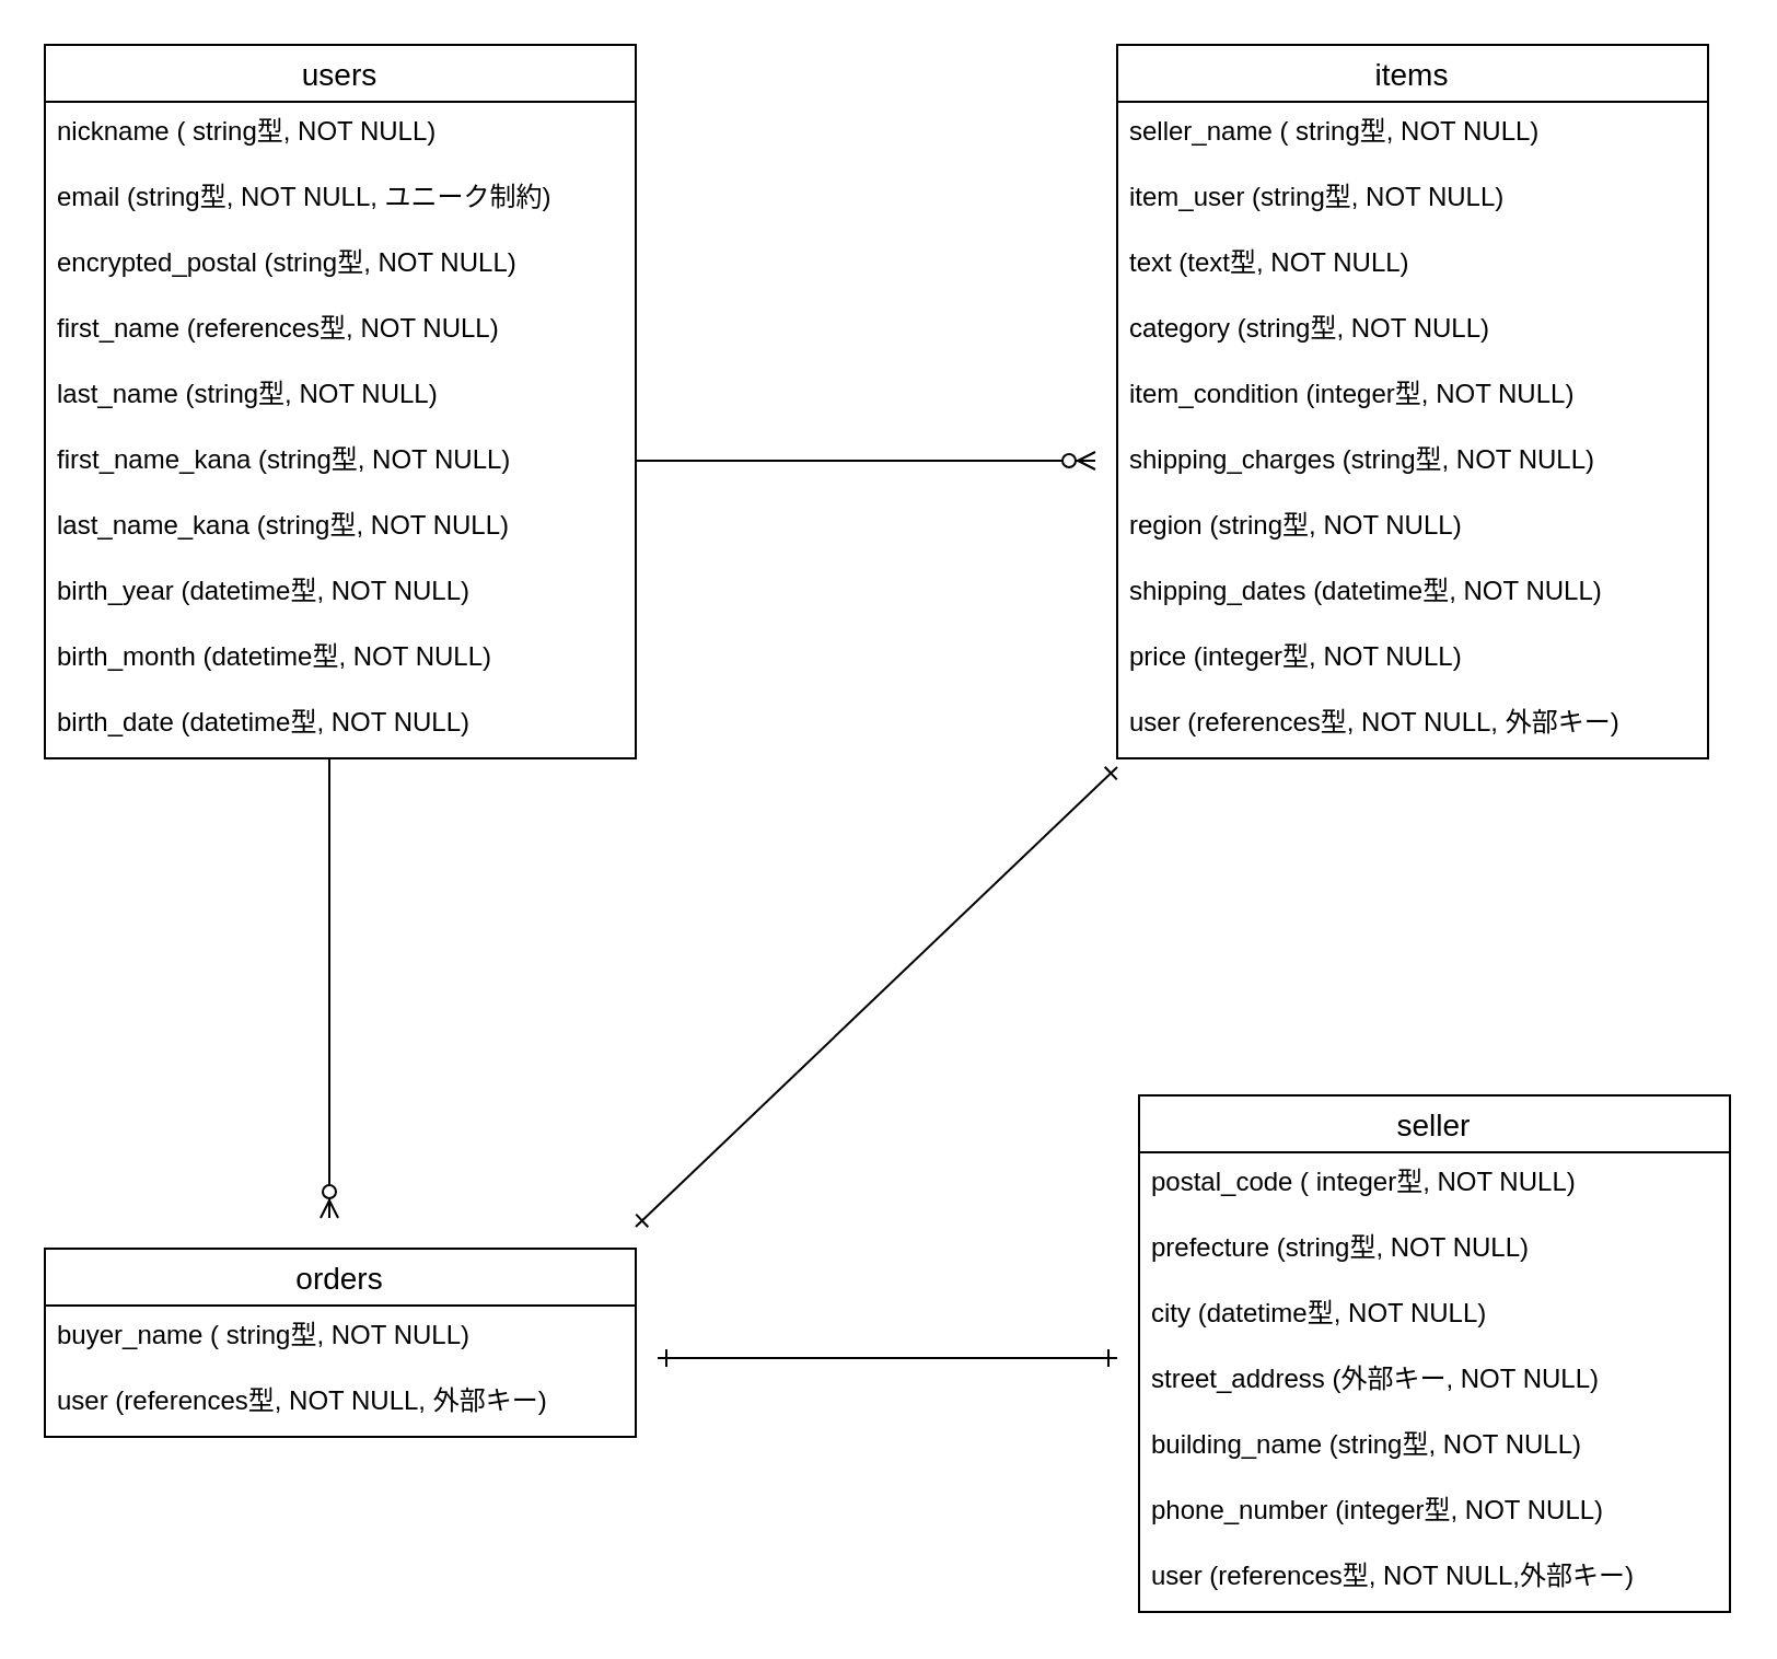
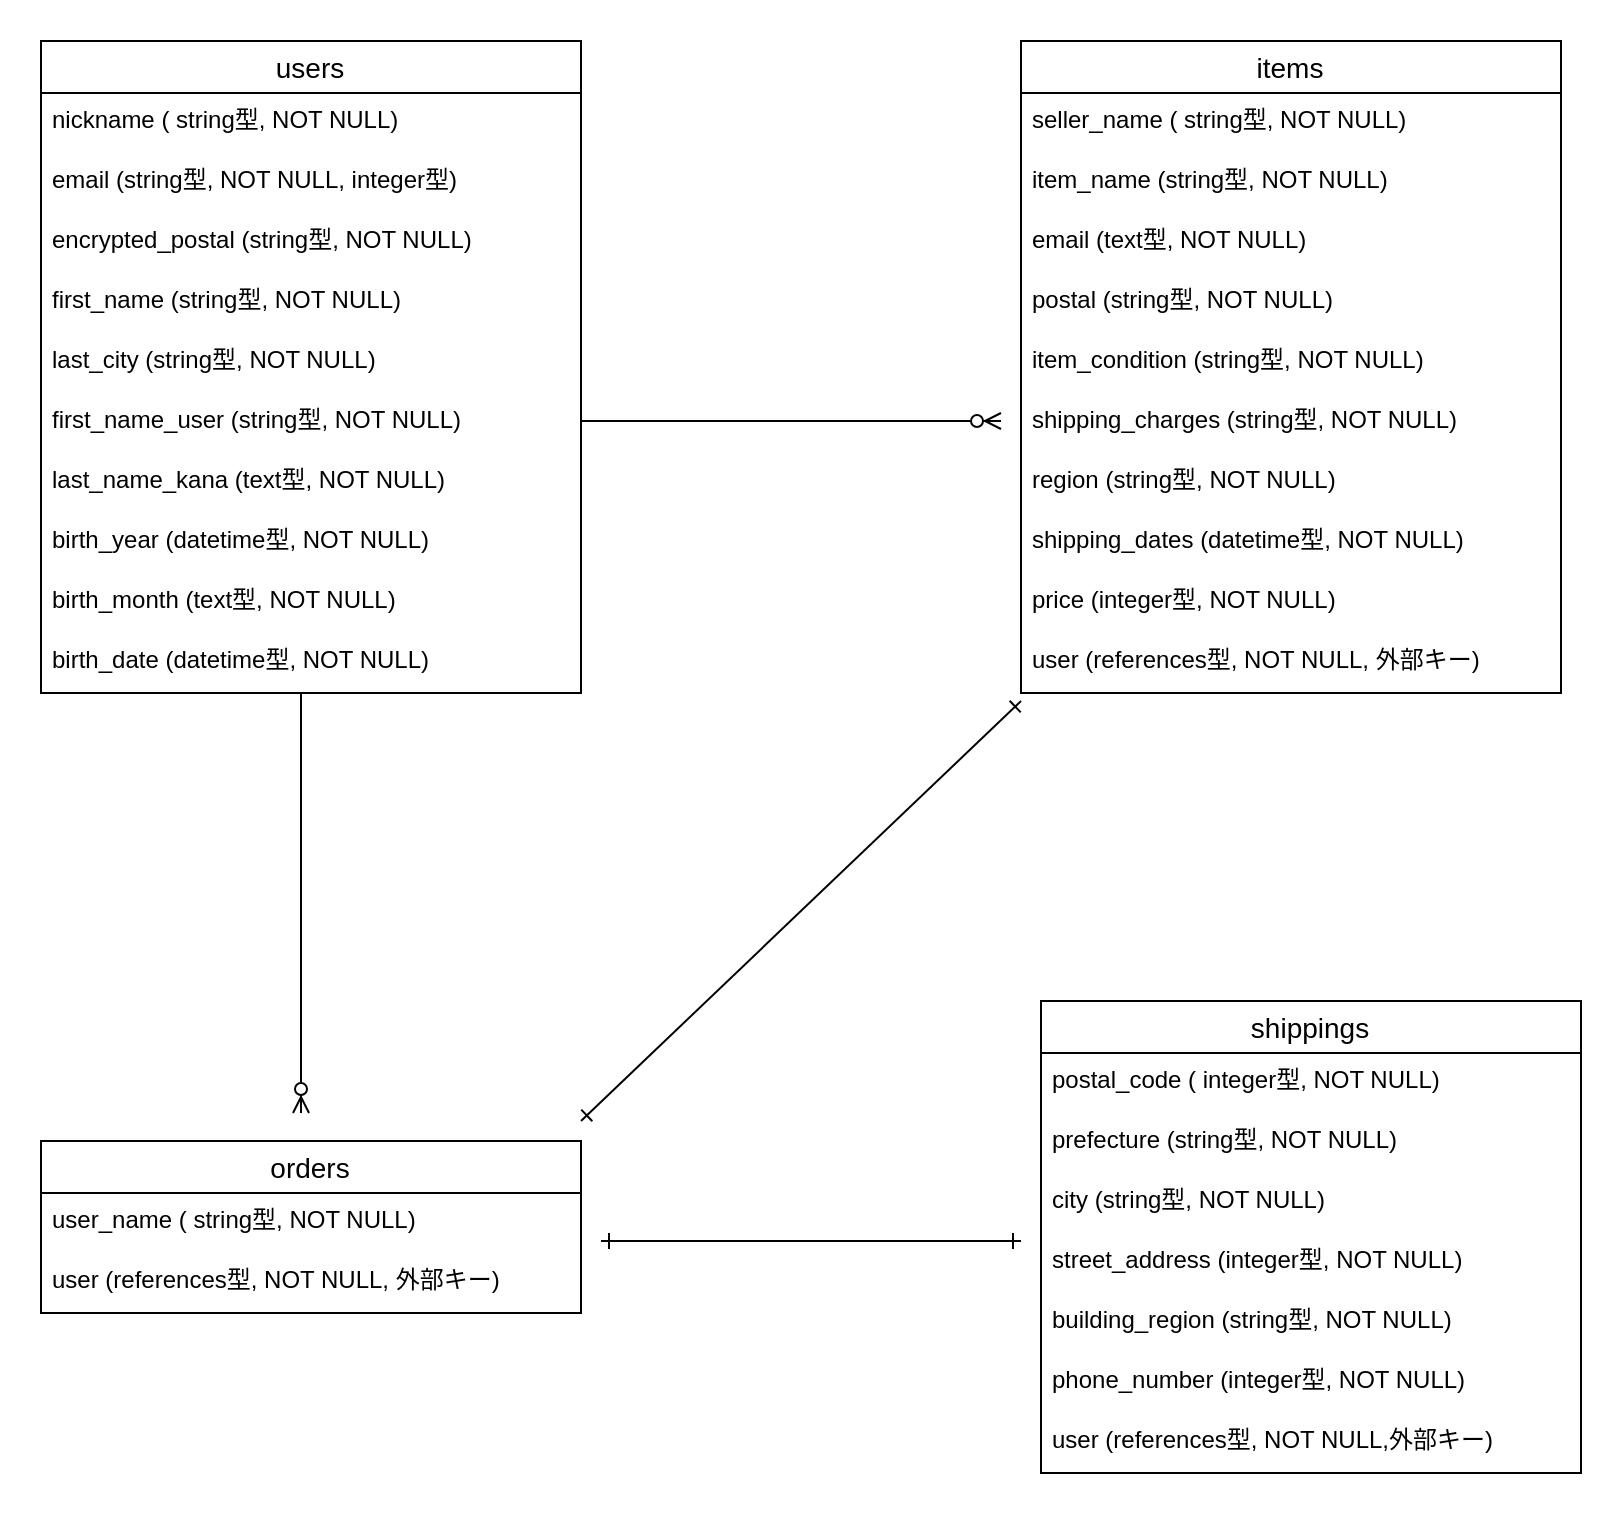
- <mxCell id="4" value="email (string型, NOT NULL, ユニーク制約)" style="text;strokeColor=none;fillColor=none;spacingLeft=4;spacingRight=4;overflow=hidden;rotatable=0;points=[[0,0.5],[1,0.5]];portConstraint=eastwest;fontSize=12;" vertex="1" parent="2"><mxGeometry y="56" width="270" height="30" as="geometry" /></mxCell>
+ <mxCell id="4" value="email (string型, NOT NULL, integer型)" style="text;strokeColor=none;fillColor=none;spacingLeft=4;spacingRight=4;overflow=hidden;rotatable=0;points=[[0,0.5],[1,0.5]];portConstraint=eastwest;fontSize=12;" vertex="1" parent="2"><mxGeometry y="56" width="270" height="30" as="geometry" /></mxCell>
- <mxCell id="15" value="item_user (string型, NOT NULL)" style="text;strokeColor=none;fillColor=none;spacingLeft=4;spacingRight=4;overflow=hidden;rotatable=0;points=[[0,0.5],[1,0.5]];portConstraint=eastwest;fontSize=12;" vertex="1" parent="13"><mxGeometry y="56" width="270" height="30" as="geometry" /></mxCell>
+ <mxCell id="15" value="item_name (string型, NOT NULL)" style="text;strokeColor=none;fillColor=none;spacingLeft=4;spacingRight=4;overflow=hidden;rotatable=0;points=[[0,0.5],[1,0.5]];portConstraint=eastwest;fontSize=12;" vertex="1" parent="13"><mxGeometry y="56" width="270" height="30" as="geometry" /></mxCell>
- <mxCell id="16" value="text (text型, NOT NULL)" style="text;strokeColor=none;fillColor=none;spacingLeft=4;spacingRight=4;overflow=hidden;rotatable=0;points=[[0,0.5],[1,0.5]];portConstraint=eastwest;fontSize=12;" vertex="1" parent="13"><mxGeometry y="86" width="270" height="30" as="geometry" /></mxCell>
+ <mxCell id="16" value="email (text型, NOT NULL)" style="text;strokeColor=none;fillColor=none;spacingLeft=4;spacingRight=4;overflow=hidden;rotatable=0;points=[[0,0.5],[1,0.5]];portConstraint=eastwest;fontSize=12;" vertex="1" parent="13"><mxGeometry y="86" width="270" height="30" as="geometry" /></mxCell>
- <mxCell id="6" value="first_name (references型, NOT NULL)" style="text;strokeColor=none;fillColor=none;spacingLeft=4;spacingRight=4;overflow=hidden;rotatable=0;points=[[0,0.5],[1,0.5]];portConstraint=eastwest;fontSize=12;" vertex="1" parent="2"><mxGeometry y="116" width="270" height="30" as="geometry" /></mxCell>
+ <mxCell id="6" value="first_name (string型, NOT NULL)" style="text;strokeColor=none;fillColor=none;spacingLeft=4;spacingRight=4;overflow=hidden;rotatable=0;points=[[0,0.5],[1,0.5]];portConstraint=eastwest;fontSize=12;" vertex="1" parent="2"><mxGeometry y="116" width="270" height="30" as="geometry" /></mxCell>
- <mxCell id="17" value="category (string型, NOT NULL)" style="text;strokeColor=none;fillColor=none;spacingLeft=4;spacingRight=4;overflow=hidden;rotatable=0;points=[[0,0.5],[1,0.5]];portConstraint=eastwest;fontSize=12;" vertex="1" parent="13"><mxGeometry y="116" width="270" height="30" as="geometry" /></mxCell>
+ <mxCell id="17" value="postal (string型, NOT NULL)" style="text;strokeColor=none;fillColor=none;spacingLeft=4;spacingRight=4;overflow=hidden;rotatable=0;points=[[0,0.5],[1,0.5]];portConstraint=eastwest;fontSize=12;" vertex="1" parent="13"><mxGeometry y="116" width="270" height="30" as="geometry" /></mxCell>
- <mxCell id="7" value="last_name (string型, NOT NULL)" style="text;strokeColor=none;fillColor=none;spacingLeft=4;spacingRight=4;overflow=hidden;rotatable=0;points=[[0,0.5],[1,0.5]];portConstraint=eastwest;fontSize=12;" vertex="1" parent="2"><mxGeometry y="146" width="270" height="30" as="geometry" /></mxCell>
+ <mxCell id="7" value="last_city (string型, NOT NULL)" style="text;strokeColor=none;fillColor=none;spacingLeft=4;spacingRight=4;overflow=hidden;rotatable=0;points=[[0,0.5],[1,0.5]];portConstraint=eastwest;fontSize=12;" vertex="1" parent="2"><mxGeometry y="146" width="270" height="30" as="geometry" /></mxCell>
- <mxCell id="18" value="item_condition (integer型, NOT NULL)" style="text;strokeColor=none;fillColor=none;spacingLeft=4;spacingRight=4;overflow=hidden;rotatable=0;points=[[0,0.5],[1,0.5]];portConstraint=eastwest;fontSize=12;" vertex="1" parent="13"><mxGeometry y="146" width="270" height="30" as="geometry" /></mxCell>
+ <mxCell id="18" value="item_condition (string型, NOT NULL)" style="text;strokeColor=none;fillColor=none;spacingLeft=4;spacingRight=4;overflow=hidden;rotatable=0;points=[[0,0.5],[1,0.5]];portConstraint=eastwest;fontSize=12;" vertex="1" parent="13"><mxGeometry y="146" width="270" height="30" as="geometry" /></mxCell>
- <mxCell id="8" value="first_name_kana (string型, NOT NULL)" style="text;strokeColor=none;fillColor=none;spacingLeft=4;spacingRight=4;overflow=hidden;rotatable=0;points=[[0,0.5],[1,0.5]];portConstraint=eastwest;fontSize=12;" vertex="1" parent="2"><mxGeometry y="176" width="270" height="30" as="geometry" /></mxCell>
+ <mxCell id="8" value="first_name_user (string型, NOT NULL)" style="text;strokeColor=none;fillColor=none;spacingLeft=4;spacingRight=4;overflow=hidden;rotatable=0;points=[[0,0.5],[1,0.5]];portConstraint=eastwest;fontSize=12;" vertex="1" parent="2"><mxGeometry y="176" width="270" height="30" as="geometry" /></mxCell>
- <mxCell id="9" value="last_name_kana (string型, NOT NULL)" style="text;strokeColor=none;fillColor=none;spacingLeft=4;spacingRight=4;overflow=hidden;rotatable=0;points=[[0,0.5],[1,0.5]];portConstraint=eastwest;fontSize=12;" vertex="1" parent="2"><mxGeometry y="206" width="270" height="30" as="geometry" /></mxCell>
+ <mxCell id="9" value="last_name_kana (text型, NOT NULL)" style="text;strokeColor=none;fillColor=none;spacingLeft=4;spacingRight=4;overflow=hidden;rotatable=0;points=[[0,0.5],[1,0.5]];portConstraint=eastwest;fontSize=12;" vertex="1" parent="2"><mxGeometry y="206" width="270" height="30" as="geometry" /></mxCell>
- <mxCell id="11" value="birth_month (datetime型, NOT NULL)" style="text;strokeColor=none;fillColor=none;spacingLeft=4;spacingRight=4;overflow=hidden;rotatable=0;points=[[0,0.5],[1,0.5]];portConstraint=eastwest;fontSize=12;" vertex="1" parent="2"><mxGeometry y="266" width="270" height="30" as="geometry" /></mxCell>
+ <mxCell id="11" value="birth_month (text型, NOT NULL)" style="text;strokeColor=none;fillColor=none;spacingLeft=4;spacingRight=4;overflow=hidden;rotatable=0;points=[[0,0.5],[1,0.5]];portConstraint=eastwest;fontSize=12;" vertex="1" parent="2"><mxGeometry y="266" width="270" height="30" as="geometry" /></mxCell>
- <mxCell id="27" value="seller" style="swimlane;fontStyle=0;childLayout=stackLayout;horizontal=1;startSize=26;horizontalStack=0;resizeParent=1;resizeParentMax=0;resizeLast=0;collapsible=1;marginBottom=0;align=center;fontSize=14;" vertex="1" parent="1"><mxGeometry x="520" y="500" width="270" height="236" as="geometry" /></mxCell>
+ <mxCell id="27" value="shippings" style="swimlane;fontStyle=0;childLayout=stackLayout;horizontal=1;startSize=26;horizontalStack=0;resizeParent=1;resizeParentMax=0;resizeLast=0;collapsible=1;marginBottom=0;align=center;fontSize=14;" vertex="1" parent="1"><mxGeometry x="520" y="500" width="270" height="236" as="geometry" /></mxCell>
- <mxCell id="30" value="city (datetime型, NOT NULL)" style="text;strokeColor=none;fillColor=none;spacingLeft=4;spacingRight=4;overflow=hidden;rotatable=0;points=[[0,0.5],[1,0.5]];portConstraint=eastwest;fontSize=12;" vertex="1" parent="27"><mxGeometry y="86" width="270" height="30" as="geometry" /></mxCell>
+ <mxCell id="30" value="city (string型, NOT NULL)" style="text;strokeColor=none;fillColor=none;spacingLeft=4;spacingRight=4;overflow=hidden;rotatable=0;points=[[0,0.5],[1,0.5]];portConstraint=eastwest;fontSize=12;" vertex="1" parent="27"><mxGeometry y="86" width="270" height="30" as="geometry" /></mxCell>
- <mxCell id="25" value="buyer_name ( string型, NOT NULL)" style="text;strokeColor=none;fillColor=none;spacingLeft=4;spacingRight=4;overflow=hidden;rotatable=0;points=[[0,0.5],[1,0.5]];portConstraint=eastwest;fontSize=12;" vertex="1" parent="24"><mxGeometry y="26" width="270" height="30" as="geometry" /></mxCell>
+ <mxCell id="25" value="user_name ( string型, NOT NULL)" style="text;strokeColor=none;fillColor=none;spacingLeft=4;spacingRight=4;overflow=hidden;rotatable=0;points=[[0,0.5],[1,0.5]];portConstraint=eastwest;fontSize=12;" vertex="1" parent="24"><mxGeometry y="26" width="270" height="30" as="geometry" /></mxCell>
- <mxCell id="31" value="street_address (外部キー, NOT NULL)" style="text;strokeColor=none;fillColor=none;spacingLeft=4;spacingRight=4;overflow=hidden;rotatable=0;points=[[0,0.5],[1,0.5]];portConstraint=eastwest;fontSize=12;" vertex="1" parent="27"><mxGeometry y="116" width="270" height="30" as="geometry" /></mxCell>
+ <mxCell id="31" value="street_address (integer型, NOT NULL)" style="text;strokeColor=none;fillColor=none;spacingLeft=4;spacingRight=4;overflow=hidden;rotatable=0;points=[[0,0.5],[1,0.5]];portConstraint=eastwest;fontSize=12;" vertex="1" parent="27"><mxGeometry y="116" width="270" height="30" as="geometry" /></mxCell>
- <mxCell id="32" value="building_name (string型, NOT NULL)" style="text;strokeColor=none;fillColor=none;spacingLeft=4;spacingRight=4;overflow=hidden;rotatable=0;points=[[0,0.5],[1,0.5]];portConstraint=eastwest;fontSize=12;" vertex="1" parent="27"><mxGeometry y="146" width="270" height="30" as="geometry" /></mxCell>
+ <mxCell id="32" value="building_region (string型, NOT NULL)" style="text;strokeColor=none;fillColor=none;spacingLeft=4;spacingRight=4;overflow=hidden;rotatable=0;points=[[0,0.5],[1,0.5]];portConstraint=eastwest;fontSize=12;" vertex="1" parent="27"><mxGeometry y="146" width="270" height="30" as="geometry" /></mxCell>
